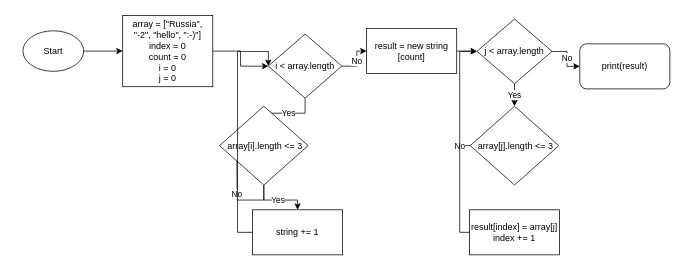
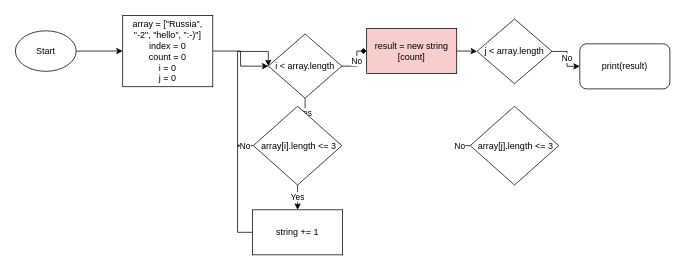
- <mxCell id="3" value="Start" style="ellipse;whiteSpace=wrap;html=1;" vertex="1" parent="1"><mxGeometry x="30" y="40.5" width="81" height="54" as="geometry" /></mxCell>
+ <mxCell id="3" value="Start" style="ellipse;whiteSpace=wrap;html=1;" vertex="1" parent="1"><mxGeometry x="20" y="40.5" width="81" height="54" as="geometry" /></mxCell>
- <mxCell id="7" value="No" style="edgeStyle=orthogonalEdgeStyle;rounded=0;orthogonalLoop=1;jettySize=auto;html=1;" edge="1" parent="1" source="8" target="15"><mxGeometry relative="1" as="geometry" /></mxCell>
+ <mxCell id="7" value="No" style="edgeStyle=orthogonalEdgeStyle;rounded=0;orthogonalLoop=1;jettySize=auto;html=1;endArrow=diamond;" edge="1" parent="1" source="8" target="15"><mxGeometry relative="1" as="geometry" /></mxCell>
- <mxCell id="15" value="result = new string [count]" style="rounded=0;whiteSpace=wrap;html=1;" vertex="1" parent="1"><mxGeometry x="488" y="37.5" width="120" height="60" as="geometry" /></mxCell>
+ <mxCell id="15" value="result = new string [count]" style="rounded=0;whiteSpace=wrap;html=1;fillColor=#f8cecc;" vertex="1" parent="1"><mxGeometry x="488" y="37.5" width="120" height="60" as="geometry" /></mxCell>
- <mxCell id="16" value="Yes" style="edgeStyle=orthogonalEdgeStyle;rounded=0;orthogonalLoop=1;jettySize=auto;html=1;" edge="1" parent="1" source="18" target="20"><mxGeometry relative="1" as="geometry" /></mxCell>
- <mxCell id="11" value="&amp;nbsp;array[i].length &amp;lt;= 3" style="rhombus;whiteSpace=wrap;html=1;" vertex="1" parent="1"><mxGeometry x="292" y="141" width="118" height="105" as="geometry" /></mxCell>
+ <mxCell id="11" value="&amp;nbsp;array[i].length &amp;lt;= 3" style="rhombus;whiteSpace=wrap;html=1;" vertex="1" parent="1"><mxGeometry x="337" y="141" width="118" height="105" as="geometry" /></mxCell>
- <mxCell id="21" style="edgeStyle=orthogonalEdgeStyle;rounded=0;orthogonalLoop=1;jettySize=auto;html=1;entryX=0;entryY=0.5;entryDx=0;entryDy=0;" edge="1" parent="1" source="22" target="18"><mxGeometry relative="1" as="geometry"><Array as="points"><mxPoint x="612" y="309" /><mxPoint x="612" y="68" /></Array></mxGeometry></mxCell>
- <mxCell id="22" value="result[index] = array[j]&lt;br&gt;index += 1" style="rounded=0;whiteSpace=wrap;html=1;" vertex="1" parent="1"><mxGeometry x="625" y="279" width="120" height="60" as="geometry" /></mxCell>
